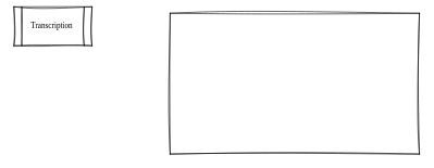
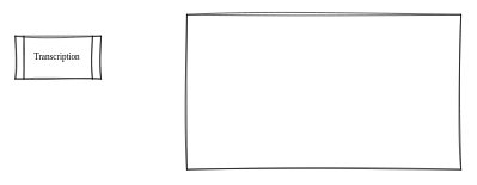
- <mxCell id="3" value="&lt;font face=&quot;Comic Sans MS&quot;&gt;Transcription&amp;nbsp;&lt;/font&gt;" style="shape=process;whiteSpace=wrap;html=1;backgroundOutline=1;sketch=1;hachureGap=4;jiggle=2;curveFitting=1;fontFamily=Architects Daughter;fontSource=https%3A%2F%2Ffonts.googleapis.com%2Fcss%3Ffamily%3DArchitects%2BDaughter;fontSize=12;" vertex="1" parent="1"><mxGeometry x="20" y="10" width="120" height="60" as="geometry" /></mxCell>
+ <mxCell id="3" value="&lt;font face=&quot;Comic Sans MS&quot;&gt;Transcription&amp;nbsp;&lt;/font&gt;" style="shape=process;whiteSpace=wrap;html=1;backgroundOutline=1;sketch=1;hachureGap=4;jiggle=2;curveFitting=1;fontFamily=Architects Daughter;fontSource=https%3A%2F%2Ffonts.googleapis.com%2Fcss%3Ffamily%3DArchitects%2BDaughter;fontSize=12;" vertex="1" parent="1"><mxGeometry x="20" y="50" width="120" height="60" as="geometry" /></mxCell>
